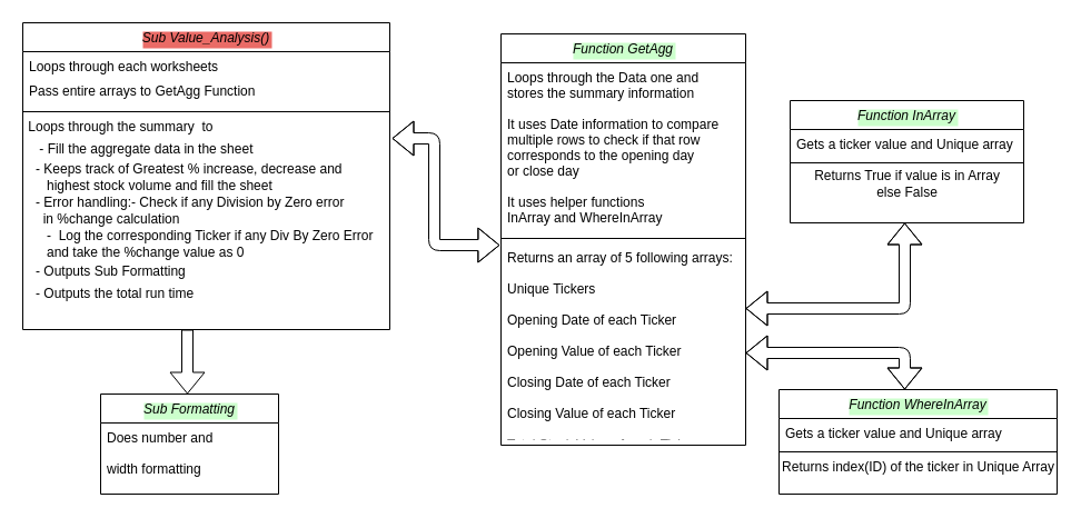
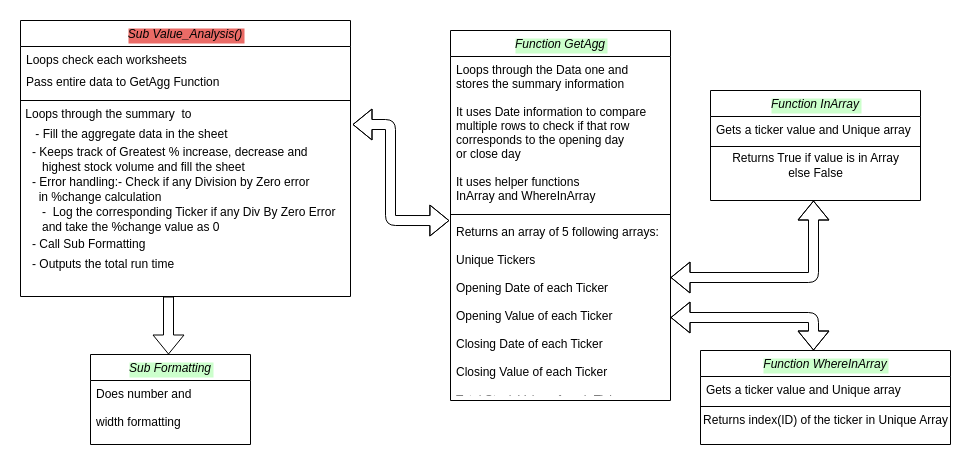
- <mxCell id="18" value="Loops through each worksheets" style="text;align=left;verticalAlign=top;spacingLeft=4;spacingRight=4;overflow=hidden;rotatable=0;points=[[0,0.5],[1,0.5]];portConstraint=eastwest;" parent="17" vertex="1"><mxGeometry y="26" width="330" height="22" as="geometry" /></mxCell>
+ <mxCell id="18" value="Loops check each worksheets" style="text;align=left;verticalAlign=top;spacingLeft=4;spacingRight=4;overflow=hidden;rotatable=0;points=[[0,0.5],[1,0.5]];portConstraint=eastwest;" parent="17" vertex="1"><mxGeometry y="26" width="330" height="22" as="geometry" /></mxCell>
- <mxCell id="19" value="Pass entire arrays to GetAgg Function " style="text;align=left;verticalAlign=top;spacingLeft=4;spacingRight=4;overflow=hidden;rotatable=0;points=[[0,0.5],[1,0.5]];portConstraint=eastwest;rounded=0;shadow=0;html=0;" parent="17" vertex="1"><mxGeometry y="48" width="330" height="28" as="geometry" /></mxCell>
+ <mxCell id="19" value="Pass entire data to GetAgg Function " style="text;align=left;verticalAlign=top;spacingLeft=4;spacingRight=4;overflow=hidden;rotatable=0;points=[[0,0.5],[1,0.5]];portConstraint=eastwest;rounded=0;shadow=0;html=0;" parent="17" vertex="1"><mxGeometry y="48" width="330" height="28" as="geometry" /></mxCell>
- <mxCell id="26" value="&amp;nbsp; &amp;nbsp;- Outputs Sub Formatting" style="text;html=1;align=left;verticalAlign=middle;resizable=0;points=[];autosize=1;" vertex="1" parent="17"><mxGeometry y="214" width="330" height="20" as="geometry" /></mxCell>
+ <mxCell id="26" value="&amp;nbsp; &amp;nbsp;- Call Sub Formatting" style="text;html=1;align=left;verticalAlign=middle;resizable=0;points=[];autosize=1;" vertex="1" parent="17"><mxGeometry y="214" width="330" height="20" as="geometry" /></mxCell>
